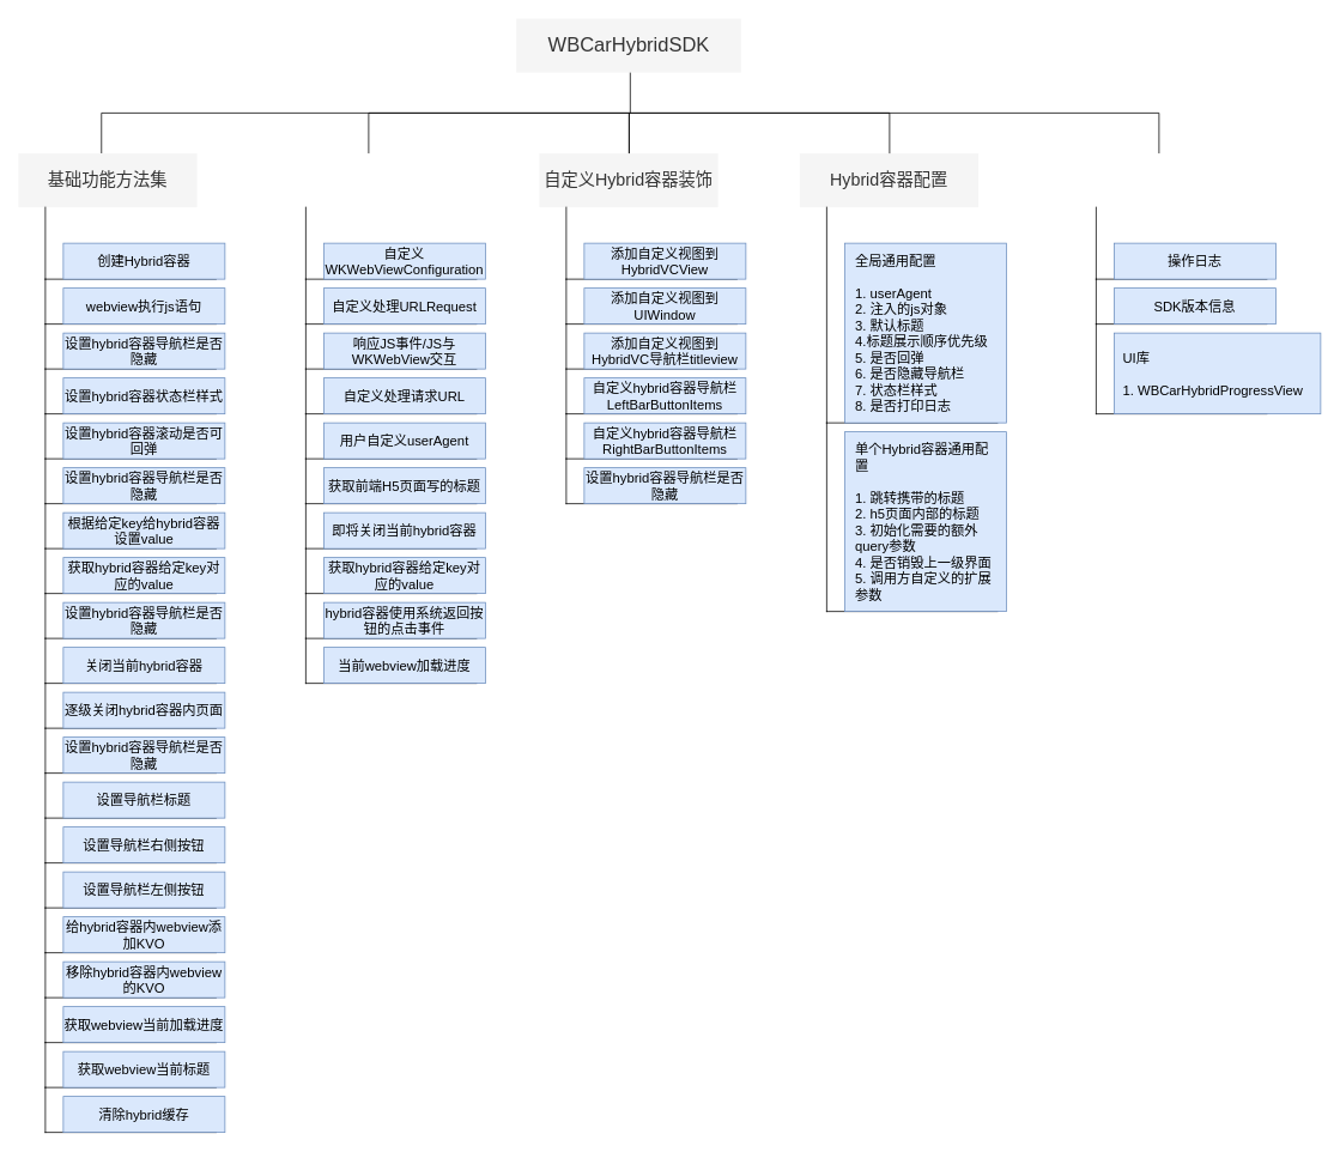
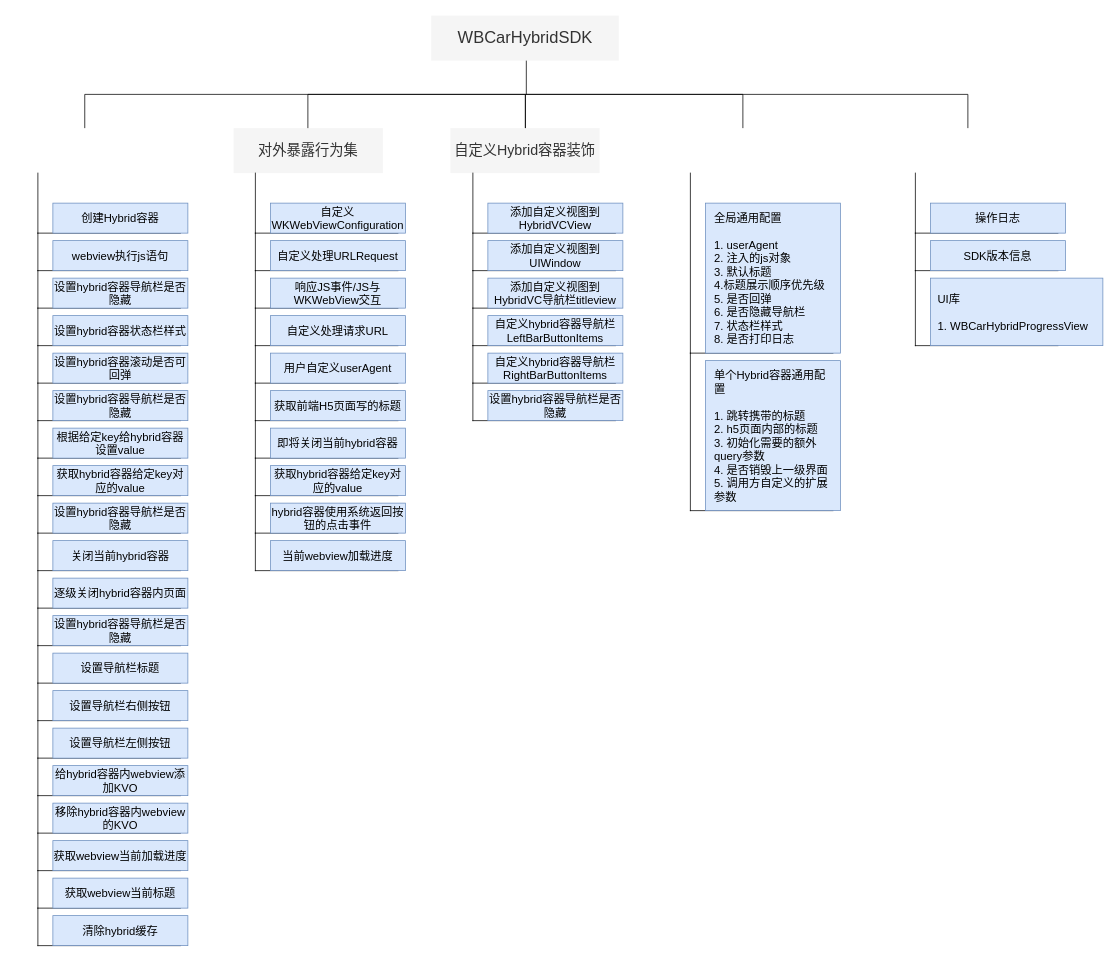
- <mxCell id="4" value="&lt;font style=&quot;font-size: 19px&quot;&gt;基础功能方法集&lt;/font&gt;" style="rounded=0;whiteSpace=wrap;html=1;fillColor=#f5f5f5;fontColor=#333333;strokeColor=none;strokeWidth=0;" vertex="1" parent="1"><mxGeometry x="20" y="170" width="199" height="60" as="geometry" /></mxCell>
+ <mxCell id="5" value="&lt;font style=&quot;font-size: 19px&quot;&gt;对外暴露行为集&lt;/font&gt;" style="rounded=0;whiteSpace=wrap;html=1;fillColor=#f5f5f5;fontColor=#333333;strokeColor=none;strokeWidth=0;" vertex="1" parent="1"><mxGeometry x="311" y="170" width="199" height="60" as="geometry" /></mxCell>
- <mxCell id="8" value="&lt;font style=&quot;font-size: 19px&quot;&gt;Hybrid容器配置&lt;/font&gt;" style="rounded=0;whiteSpace=wrap;html=1;fillColor=#f5f5f5;fontColor=#333333;strokeColor=none;strokeWidth=0;" vertex="1" parent="1"><mxGeometry x="890" y="170" width="199" height="60" as="geometry" /></mxCell>
